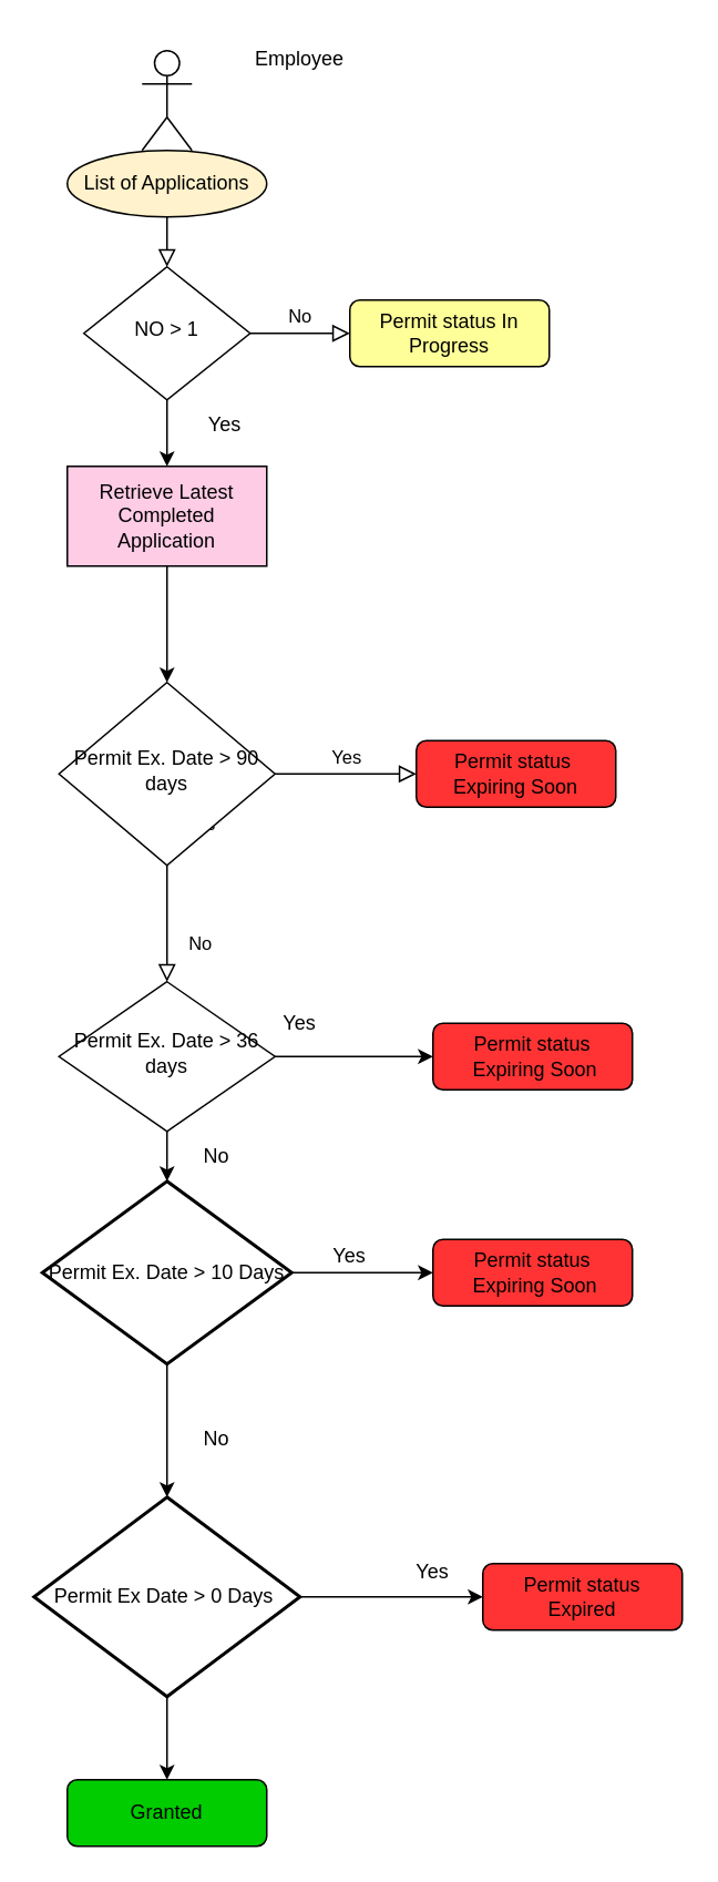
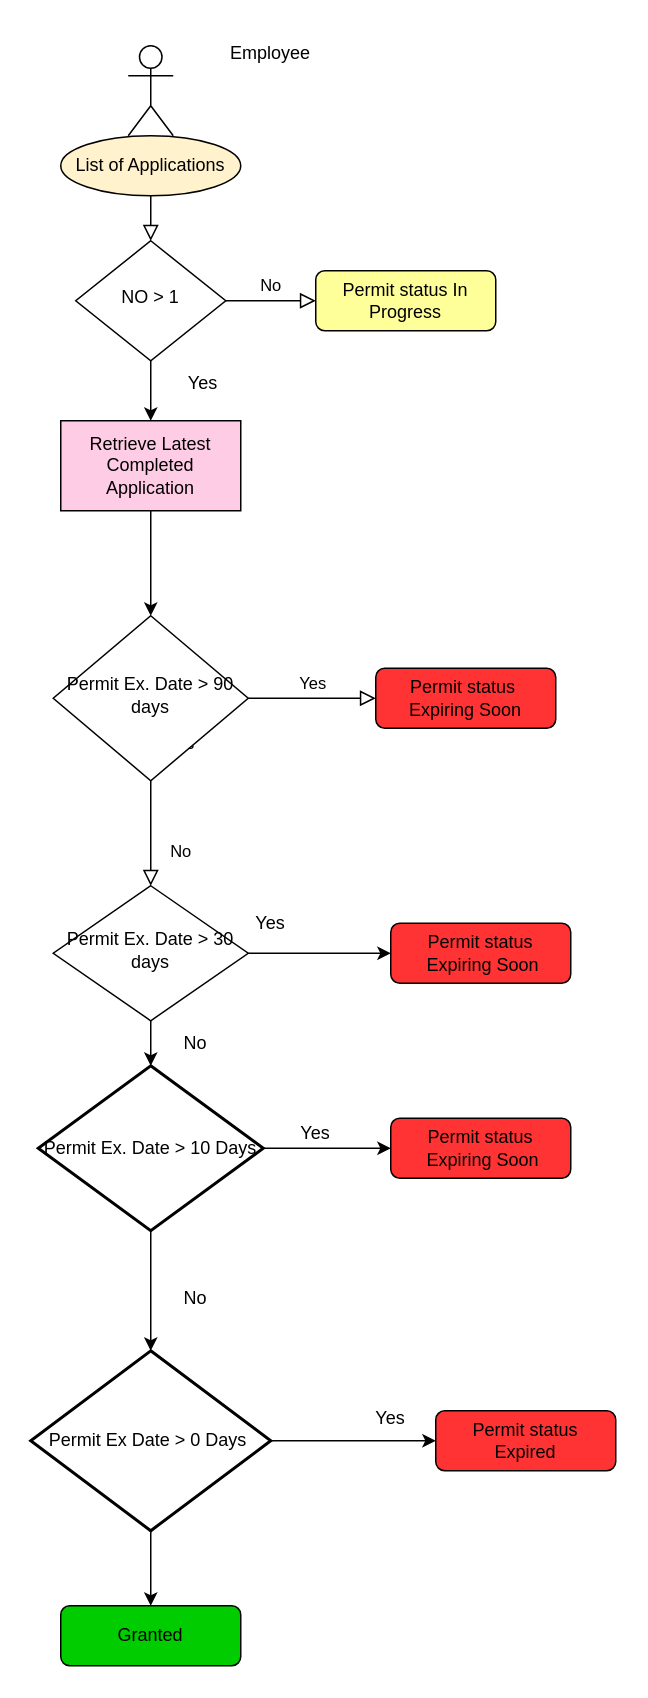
- <mxCell id="17" value="Permit Ex. Date &amp;gt; 36 days" style="rhombus;whiteSpace=wrap;html=1;shadow=0;fontFamily=Helvetica;fontSize=12;align=center;strokeWidth=1;spacing=6;spacingTop=-4;" vertex="1" parent="1"><mxGeometry x="35" y="590" width="130" height="90" as="geometry" /></mxCell>
+ <mxCell id="17" value="Permit Ex. Date &amp;gt; 30 days" style="rhombus;whiteSpace=wrap;html=1;shadow=0;fontFamily=Helvetica;fontSize=12;align=center;strokeWidth=1;spacing=6;spacingTop=-4;" vertex="1" parent="1"><mxGeometry x="35" y="590" width="130" height="90" as="geometry" /></mxCell>
